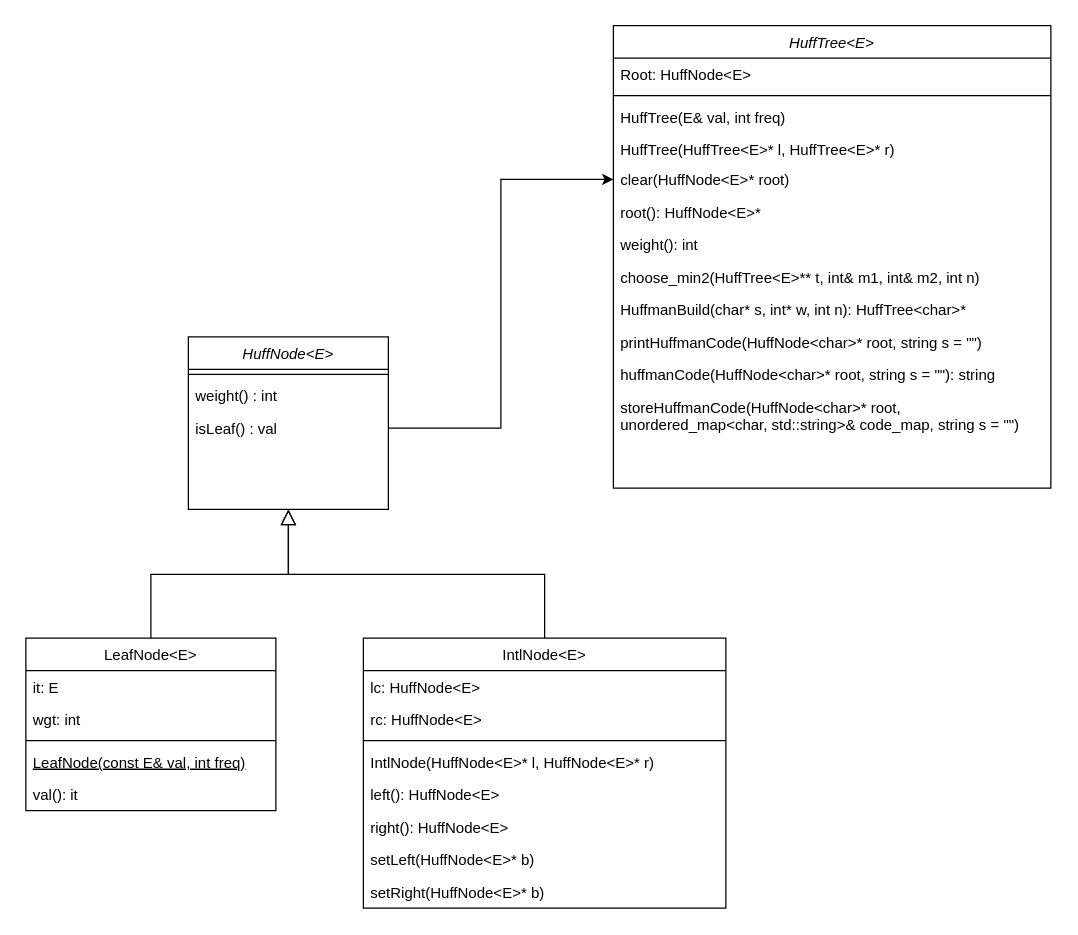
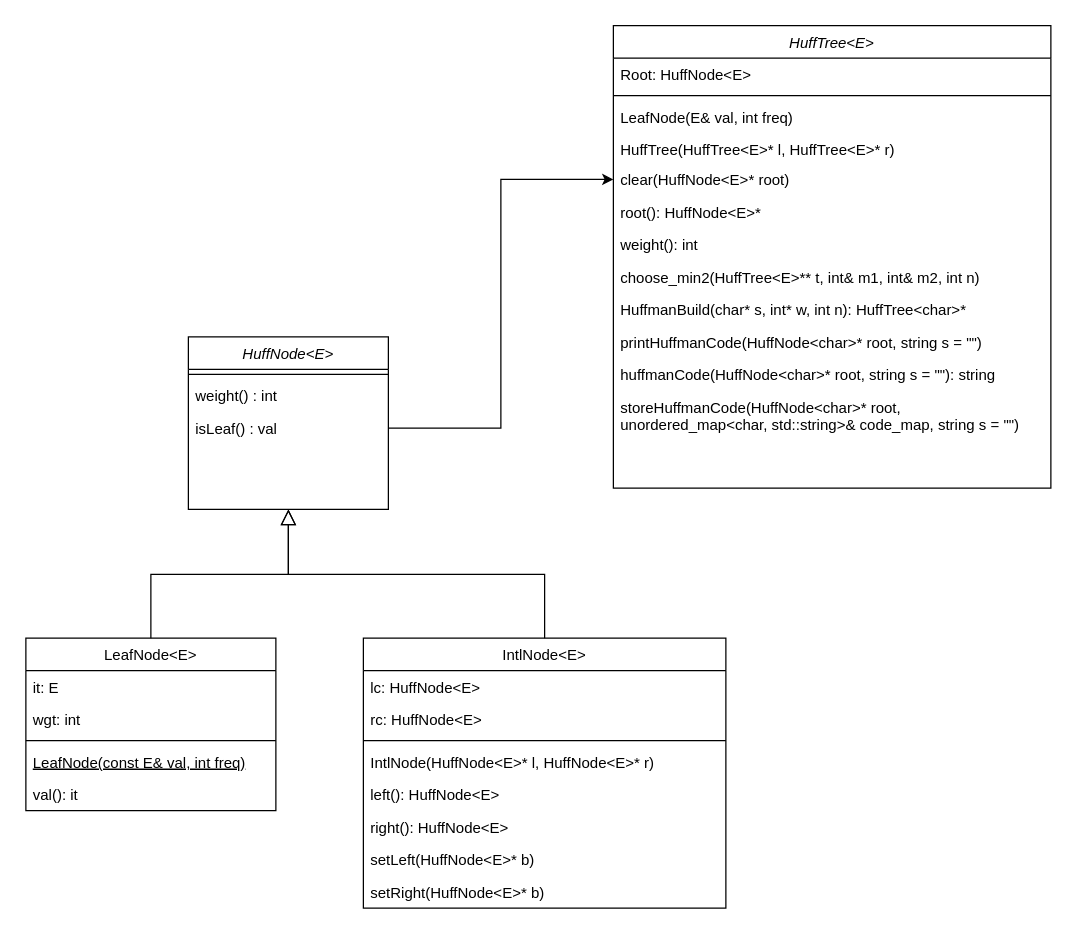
- <mxCell id="26" value="HuffTree(E&amp; val, int freq)" style="text;align=left;verticalAlign=top;spacingLeft=4;spacingRight=4;overflow=hidden;rotatable=0;points=[[0,0.5],[1,0.5]];portConstraint=eastwest;" vertex="1" parent="23"><mxGeometry y="60" width="350" height="26" as="geometry" /></mxCell>
+ <mxCell id="26" value="LeafNode(E&amp; val, int freq)" style="text;align=left;verticalAlign=top;spacingLeft=4;spacingRight=4;overflow=hidden;rotatable=0;points=[[0,0.5],[1,0.5]];portConstraint=eastwest;" vertex="1" parent="23"><mxGeometry y="60" width="350" height="26" as="geometry" /></mxCell>
